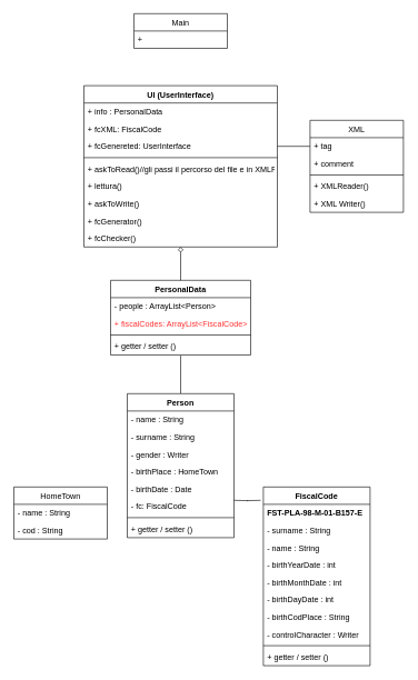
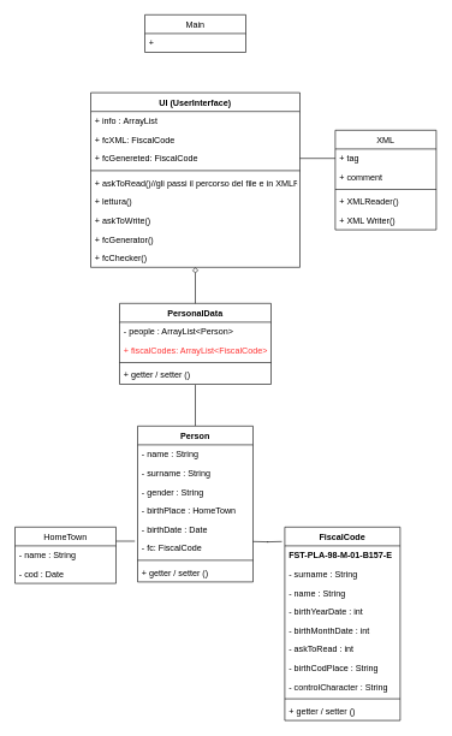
- <mxCell id="5" value="+ info : PersonalData" style="text;strokeColor=none;fillColor=none;align=left;verticalAlign=top;spacingLeft=4;spacingRight=4;overflow=hidden;rotatable=0;points=[[0,0.5],[1,0.5]];portConstraint=eastwest;fontStyle=0" vertex="1" parent="4"><mxGeometry y="26" width="290" height="26" as="geometry" /></mxCell>
+ <mxCell id="5" value="+ info : ArrayList" style="text;strokeColor=none;fillColor=none;align=left;verticalAlign=top;spacingLeft=4;spacingRight=4;overflow=hidden;rotatable=0;points=[[0,0.5],[1,0.5]];portConstraint=eastwest;fontStyle=0" vertex="1" parent="4"><mxGeometry y="26" width="290" height="26" as="geometry" /></mxCell>
- <mxCell id="7" value="+ fcGenereted: UserInterface" style="text;strokeColor=none;fillColor=none;align=left;verticalAlign=top;spacingLeft=4;spacingRight=4;overflow=hidden;rotatable=0;points=[[0,0.5],[1,0.5]];portConstraint=eastwest;" vertex="1" parent="4"><mxGeometry y="78" width="290" height="26" as="geometry" /></mxCell>
+ <mxCell id="7" value="+ fcGenereted: FiscalCode" style="text;strokeColor=none;fillColor=none;align=left;verticalAlign=top;spacingLeft=4;spacingRight=4;overflow=hidden;rotatable=0;points=[[0,0.5],[1,0.5]];portConstraint=eastwest;" vertex="1" parent="4"><mxGeometry y="78" width="290" height="26" as="geometry" /></mxCell>
- <mxCell id="29" value="- gender : Writer" style="text;strokeColor=none;fillColor=none;align=left;verticalAlign=top;spacingLeft=4;spacingRight=4;overflow=hidden;rotatable=0;points=[[0,0.5],[1,0.5]];portConstraint=eastwest;" vertex="1" parent="26"><mxGeometry y="78" width="160" height="26" as="geometry" /></mxCell>
+ <mxCell id="29" value="- gender : String" style="text;strokeColor=none;fillColor=none;align=left;verticalAlign=top;spacingLeft=4;spacingRight=4;overflow=hidden;rotatable=0;points=[[0,0.5],[1,0.5]];portConstraint=eastwest;" vertex="1" parent="26"><mxGeometry y="78" width="160" height="26" as="geometry" /></mxCell>
+ <mxCell id="35" style="edgeStyle=orthogonalEdgeStyle;rounded=0;orthogonalLoop=1;jettySize=auto;html=1;exitX=1;exitY=0.25;exitDx=0;exitDy=0;entryX=-0.024;entryY=0.138;entryDx=0;entryDy=0;entryPerimeter=0;fontColor=#000000;endArrow=none;endFill=0;" edge="1" parent="1" source="36" target="32"><mxGeometry relative="1" as="geometry" /></mxCell>
- <mxCell id="38" value="- cod : String" style="text;strokeColor=none;fillColor=none;align=left;verticalAlign=top;spacingLeft=4;spacingRight=4;overflow=hidden;rotatable=0;points=[[0,0.5],[1,0.5]];portConstraint=eastwest;" vertex="1" parent="36"><mxGeometry y="52" width="140" height="26" as="geometry" /></mxCell>
+ <mxCell id="38" value="- cod : Date" style="text;strokeColor=none;fillColor=none;align=left;verticalAlign=top;spacingLeft=4;spacingRight=4;overflow=hidden;rotatable=0;points=[[0,0.5],[1,0.5]];portConstraint=eastwest;" vertex="1" parent="36"><mxGeometry y="52" width="140" height="26" as="geometry" /></mxCell>
- <mxCell id="20" value="- birthDayDate : int" style="text;strokeColor=none;fillColor=none;align=left;verticalAlign=top;spacingLeft=4;spacingRight=4;overflow=hidden;rotatable=0;points=[[0,0.5],[1,0.5]];portConstraint=eastwest;" vertex="1" parent="14"><mxGeometry y="156" width="160" height="26" as="geometry" /></mxCell>
+ <mxCell id="20" value="- askToRead : int" style="text;strokeColor=none;fillColor=none;align=left;verticalAlign=top;spacingLeft=4;spacingRight=4;overflow=hidden;rotatable=0;points=[[0,0.5],[1,0.5]];portConstraint=eastwest;" vertex="1" parent="14"><mxGeometry y="156" width="160" height="26" as="geometry" /></mxCell>
- <mxCell id="22" value="- controlCharacter : Writer" style="text;strokeColor=none;fillColor=none;align=left;verticalAlign=top;spacingLeft=4;spacingRight=4;overflow=hidden;rotatable=0;points=[[0,0.5],[1,0.5]];portConstraint=eastwest;" vertex="1" parent="14"><mxGeometry y="208" width="160" height="26" as="geometry" /></mxCell>
+ <mxCell id="22" value="- controlCharacter : String" style="text;strokeColor=none;fillColor=none;align=left;verticalAlign=top;spacingLeft=4;spacingRight=4;overflow=hidden;rotatable=0;points=[[0,0.5],[1,0.5]];portConstraint=eastwest;" vertex="1" parent="14"><mxGeometry y="208" width="160" height="26" as="geometry" /></mxCell>
